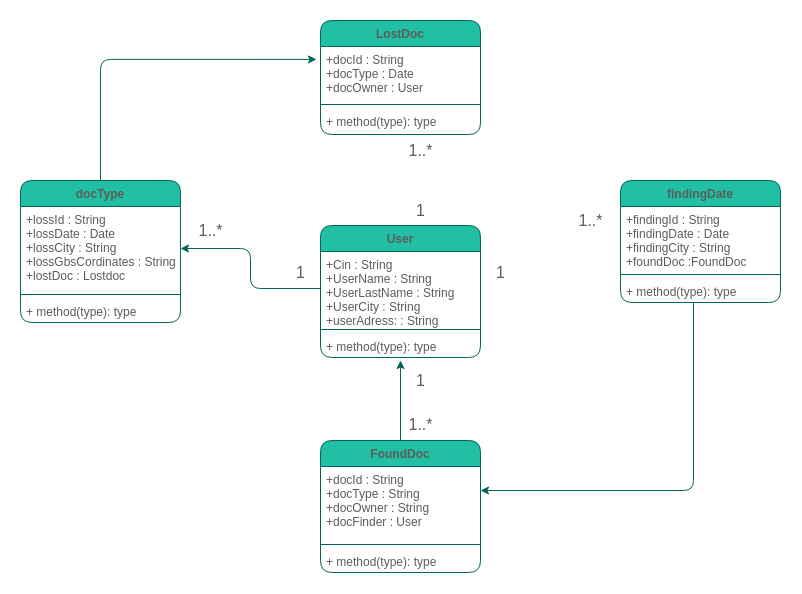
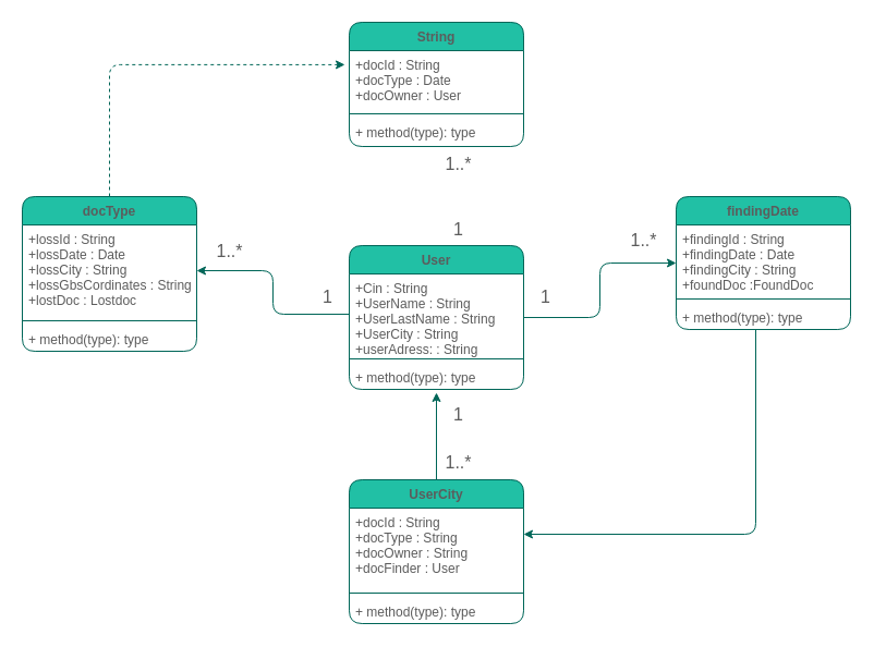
- <mxCell id="2" value="LostDoc" style="swimlane;fontStyle=1;align=center;verticalAlign=top;childLayout=stackLayout;horizontal=1;startSize=26;horizontalStack=0;resizeParent=1;resizeParentMax=0;resizeLast=0;collapsible=1;marginBottom=0;labelBackgroundColor=none;sketch=0;strokeColor=#006658;fillColor=#21C0A5;fontColor=#5C5C5C;rounded=1;" parent="1" vertex="1"><mxGeometry x="320" y="20" width="160" height="114" as="geometry" /></mxCell>
+ <mxCell id="2" value="String" style="swimlane;fontStyle=1;align=center;verticalAlign=top;childLayout=stackLayout;horizontal=1;startSize=26;horizontalStack=0;resizeParent=1;resizeParentMax=0;resizeLast=0;collapsible=1;marginBottom=0;labelBackgroundColor=none;sketch=0;strokeColor=#006658;fillColor=#21C0A5;fontColor=#5C5C5C;rounded=1;" parent="1" vertex="1"><mxGeometry x="320" y="20" width="160" height="114" as="geometry" /></mxCell>
- <mxCell id="11" style="edgeStyle=orthogonalEdgeStyle;curved=0;rounded=1;sketch=0;orthogonalLoop=1;jettySize=auto;html=1;entryX=-0.025;entryY=0.239;entryDx=0;entryDy=0;entryPerimeter=0;strokeColor=#006658;fillColor=#21C0A5;fontColor=#5C5C5C;" parent="1" source="12" target="3" edge="1"><mxGeometry relative="1" as="geometry" /></mxCell>
+ <mxCell id="11" style="edgeStyle=orthogonalEdgeStyle;curved=0;rounded=1;sketch=0;orthogonalLoop=1;jettySize=auto;html=1;entryX=-0.025;entryY=0.239;entryDx=0;entryDy=0;entryPerimeter=0;strokeColor=#006658;fillColor=#21C0A5;fontColor=#5C5C5C;dashed=1;" parent="1" source="12" target="3" edge="1"><mxGeometry relative="1" as="geometry" /></mxCell>
+ <mxCell id="21" style="edgeStyle=orthogonalEdgeStyle;curved=0;rounded=1;sketch=0;orthogonalLoop=1;jettySize=auto;html=1;strokeColor=#006658;fillColor=#21C0A5;fontColor=#5C5C5C;" parent="1" source="22" target="17" edge="1"><mxGeometry relative="1" as="geometry" /></mxCell>
- <mxCell id="7" value="FoundDoc" style="swimlane;fontStyle=1;align=center;verticalAlign=top;childLayout=stackLayout;horizontal=1;startSize=26;horizontalStack=0;resizeParent=1;resizeParentMax=0;resizeLast=0;collapsible=1;marginBottom=0;labelBackgroundColor=none;sketch=0;strokeColor=#006658;fillColor=#21C0A5;fontColor=#5C5C5C;rounded=1;" parent="1" vertex="1"><mxGeometry x="320" y="440" width="160" height="132" as="geometry" /></mxCell>
+ <mxCell id="7" value="UserCity" style="swimlane;fontStyle=1;align=center;verticalAlign=top;childLayout=stackLayout;horizontal=1;startSize=26;horizontalStack=0;resizeParent=1;resizeParentMax=0;resizeLast=0;collapsible=1;marginBottom=0;labelBackgroundColor=none;sketch=0;strokeColor=#006658;fillColor=#21C0A5;fontColor=#5C5C5C;rounded=1;" parent="1" vertex="1"><mxGeometry x="320" y="440" width="160" height="132" as="geometry" /></mxCell>
